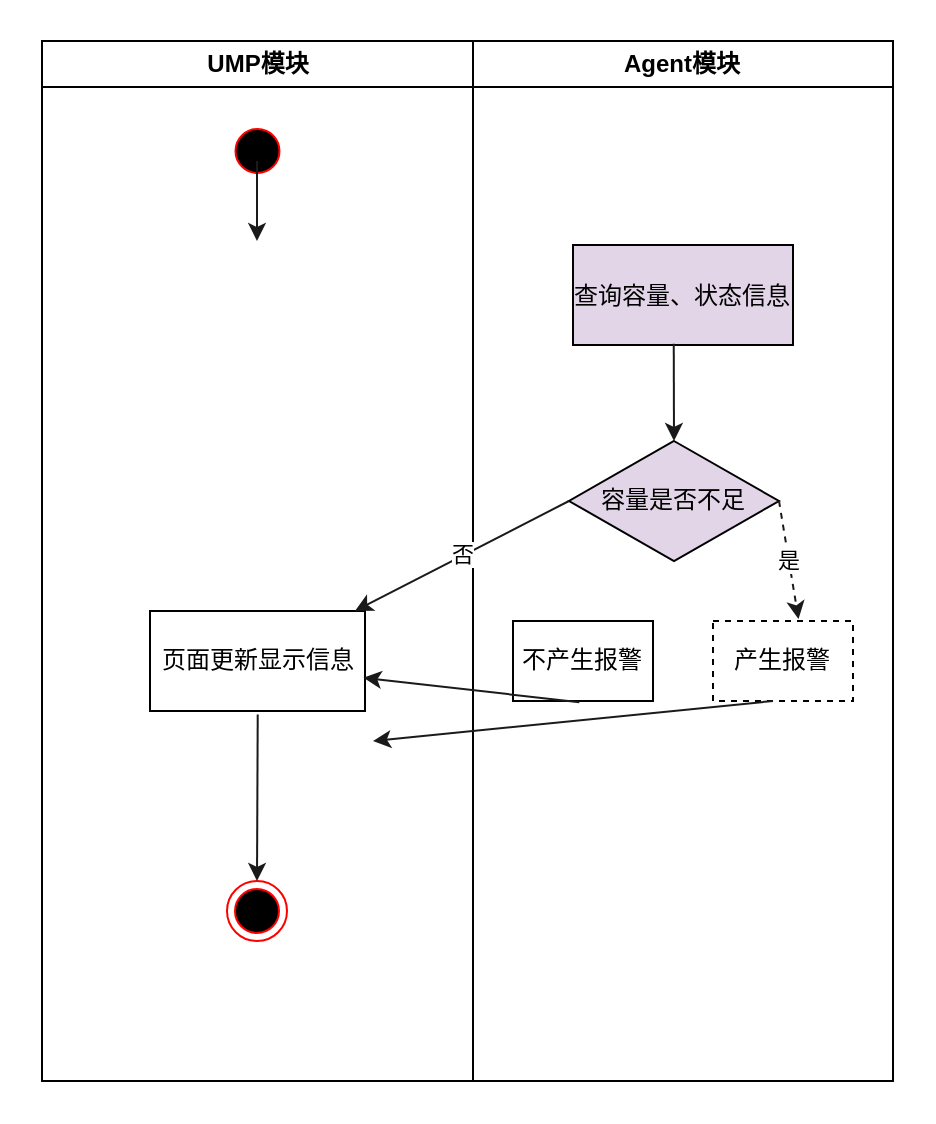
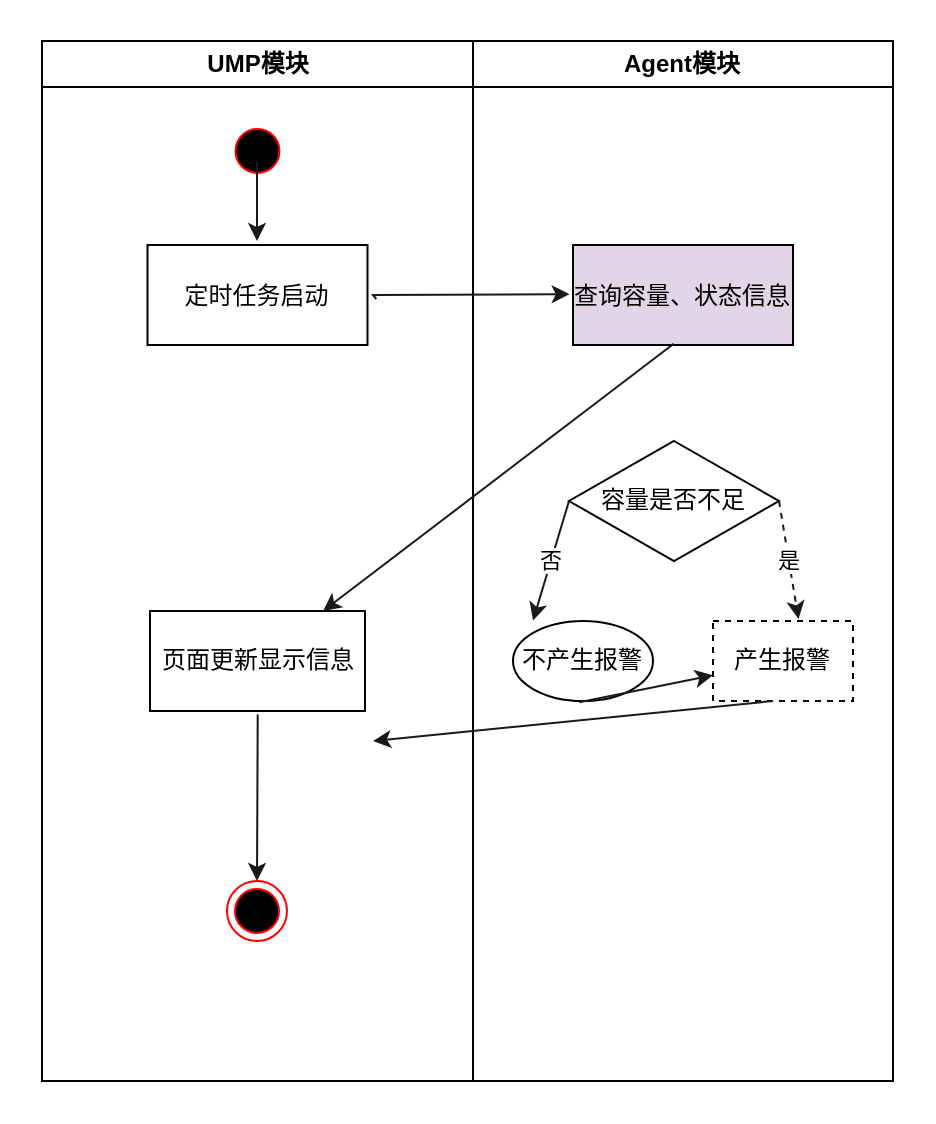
+ <mxCell id="5" value="定时任务启动" style="" vertex="1" parent="2"><mxGeometry x="52.75" y="102" width="110" height="50" as="geometry" /></mxCell>
+ <mxCell id="18" value="" style="endArrow=classic;html=1;rounded=0;strokeColor=#1A1A1A;exitX=1.04;exitY=0.54;exitDx=0;exitDy=0;exitPerimeter=0;entryX=-0.015;entryY=0.492;entryDx=0;entryDy=0;entryPerimeter=0;" edge="1" parent="1" source="5" target="10"><mxGeometry width="50" height="50" relative="1" as="geometry"><mxPoint x="186" y="260" as="sourcePoint" /><mxPoint x="236" y="210" as="targetPoint" /><Array as="points"><mxPoint x="186" y="147" /></Array></mxGeometry></mxCell>
- <mxCell id="12" value="" style="endArrow=classic;html=1;rounded=0;strokeColor=#1A1A1A;exitX=0.458;exitY=0.988;exitDx=0;exitDy=0;exitPerimeter=0;entryX=0.5;entryY=0;entryDx=0;entryDy=0;" edge="1" parent="9" source="10" target="11"><mxGeometry width="50" height="50" relative="1" as="geometry"><mxPoint x="120" y="210" as="sourcePoint" /><mxPoint x="100" y="210" as="targetPoint" /></mxGeometry></mxCell>
+ <mxCell id="12" value="" style="endArrow=classic;html=1;rounded=0;strokeColor=#1A1A1A;exitX=0.458;exitY=0.988;exitDx=0;exitDy=0;exitPerimeter=0;" edge="1" parent="9" source="10" target="6"><mxGeometry width="50" height="50" relative="1" as="geometry"><mxPoint x="120" y="210" as="sourcePoint" /><mxPoint x="100" y="210" as="targetPoint" /></mxGeometry></mxCell>
- <mxCell id="11" value="容量是否不足" style="rhombus;whiteSpace=wrap;html=1;fillColor=#e1d5e7;" vertex="1" parent="9"><mxGeometry x="48" y="200" width="105" height="60" as="geometry" /></mxCell>
+ <mxCell id="11" value="容量是否不足" style="rhombus;whiteSpace=wrap;html=1;" vertex="1" parent="9"><mxGeometry x="48" y="200" width="105" height="60" as="geometry" /></mxCell>
- <mxCell id="16" value="否" style="endArrow=classic;html=1;rounded=0;strokeColor=#1A1A1A;exitX=0;exitY=0.5;exitDx=0;exitDy=0;" edge="1" parent="9" source="11" target="6"><mxGeometry width="50" height="50" relative="1" as="geometry"><mxPoint x="20" y="230" as="sourcePoint" /><mxPoint x="70" y="180" as="targetPoint" /></mxGeometry></mxCell>
+ <mxCell id="16" value="否" style="endArrow=classic;html=1;rounded=0;strokeColor=#1A1A1A;exitX=0;exitY=0.5;exitDx=0;exitDy=0;entryX=0.143;entryY=-0.005;entryDx=0;entryDy=0;entryPerimeter=0;" edge="1" parent="9" source="11" target="13"><mxGeometry width="50" height="50" relative="1" as="geometry"><mxPoint x="20" y="230" as="sourcePoint" /><mxPoint x="70" y="180" as="targetPoint" /></mxGeometry></mxCell>
- <mxCell id="13" value="不产生报警" style="rounded=0;whiteSpace=wrap;html=1;" vertex="1" parent="9"><mxGeometry x="20" y="290" width="70" height="40" as="geometry" /></mxCell>
+ <mxCell id="13" value="不产生报警" style="ellipse;whiteSpace=wrap;html=1;" vertex="1" parent="9"><mxGeometry x="20" y="290" width="70" height="40" as="geometry" /></mxCell>
- <mxCell id="19" value="" style="endArrow=classic;html=1;rounded=0;strokeColor=#1A1A1A;exitX=0.474;exitY=1.015;exitDx=0;exitDy=0;exitPerimeter=0;entryX=0.993;entryY=0.668;entryDx=0;entryDy=0;entryPerimeter=0;" edge="1" parent="1" source="13" target="6"><mxGeometry width="50" height="50" relative="1" as="geometry"><mxPoint x="266" y="400" as="sourcePoint" /><mxPoint x="316" y="350" as="targetPoint" /></mxGeometry></mxCell>
+ <mxCell id="19" value="" style="endArrow=classic;html=1;rounded=0;strokeColor=#1A1A1A;exitX=0.474;exitY=1.015;exitDx=0;exitDy=0;exitPerimeter=0;" edge="1" parent="1" source="13" target="14"><mxGeometry width="50" height="50" relative="1" as="geometry"><mxPoint x="266" y="400" as="sourcePoint" /><mxPoint x="316" y="350" as="targetPoint" /></mxGeometry></mxCell>
